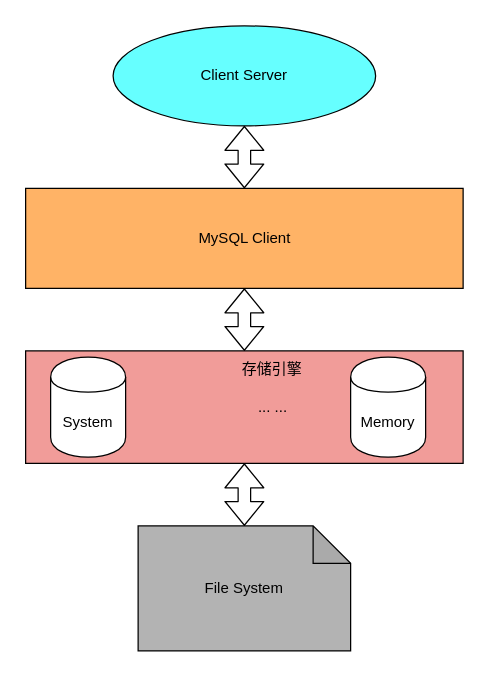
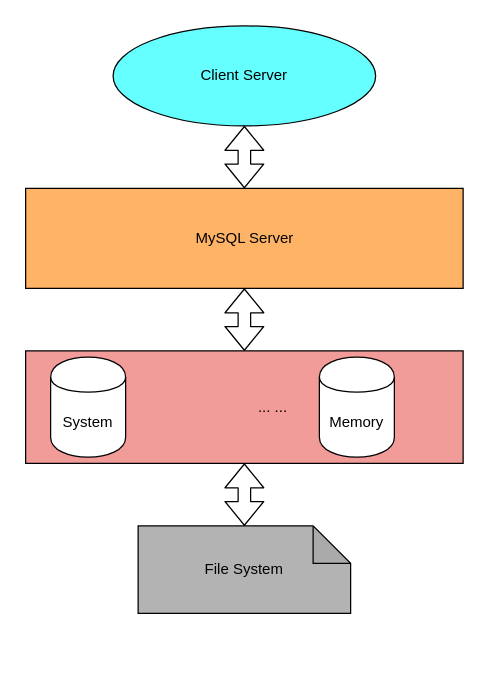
- <mxCell id="5" value="MySQL Client" style="text;html=1;strokeColor=none;fillColor=none;align=center;verticalAlign=middle;whiteSpace=wrap;rounded=0;" vertex="1" parent="1"><mxGeometry x="152.5" y="180" width="85" height="20" as="geometry" /></mxCell>
+ <mxCell id="5" value="MySQL Server" style="text;html=1;strokeColor=none;fillColor=none;align=center;verticalAlign=middle;whiteSpace=wrap;rounded=0;" vertex="1" parent="1"><mxGeometry x="152.5" y="180" width="85" height="20" as="geometry" /></mxCell>
- <mxCell id="13" value="存储引擎" style="text;html=1;strokeColor=none;fillColor=none;align=center;verticalAlign=middle;whiteSpace=wrap;rounded=0;" vertex="1" parent="1"><mxGeometry x="189.25" y="285" width="56.5" height="20" as="geometry" /></mxCell>
- <mxCell id="8" value="Memory" style="shape=cylinder;whiteSpace=wrap;html=1;boundedLbl=1;backgroundOutline=1;" vertex="1" parent="1"><mxGeometry x="280" y="285" width="60" height="80" as="geometry" /></mxCell>
+ <mxCell id="8" value="Memory" style="shape=cylinder;whiteSpace=wrap;html=1;boundedLbl=1;backgroundOutline=1;" vertex="1" parent="1"><mxGeometry x="255" y="285" width="60" height="80" as="geometry" /></mxCell>
- <mxCell id="11" value="File System" style="shape=note;whiteSpace=wrap;html=1;backgroundOutline=1;darkOpacity=0.05;fillColor=#B3B3B3;" vertex="1" parent="1"><mxGeometry x="110" y="420" width="170" height="100" as="geometry" /></mxCell>
+ <mxCell id="11" value="File System" style="shape=note;whiteSpace=wrap;html=1;backgroundOutline=1;darkOpacity=0.05;fillColor=#B3B3B3;" vertex="1" parent="1"><mxGeometry x="110" y="420" width="170" height="70" as="geometry" /></mxCell>
